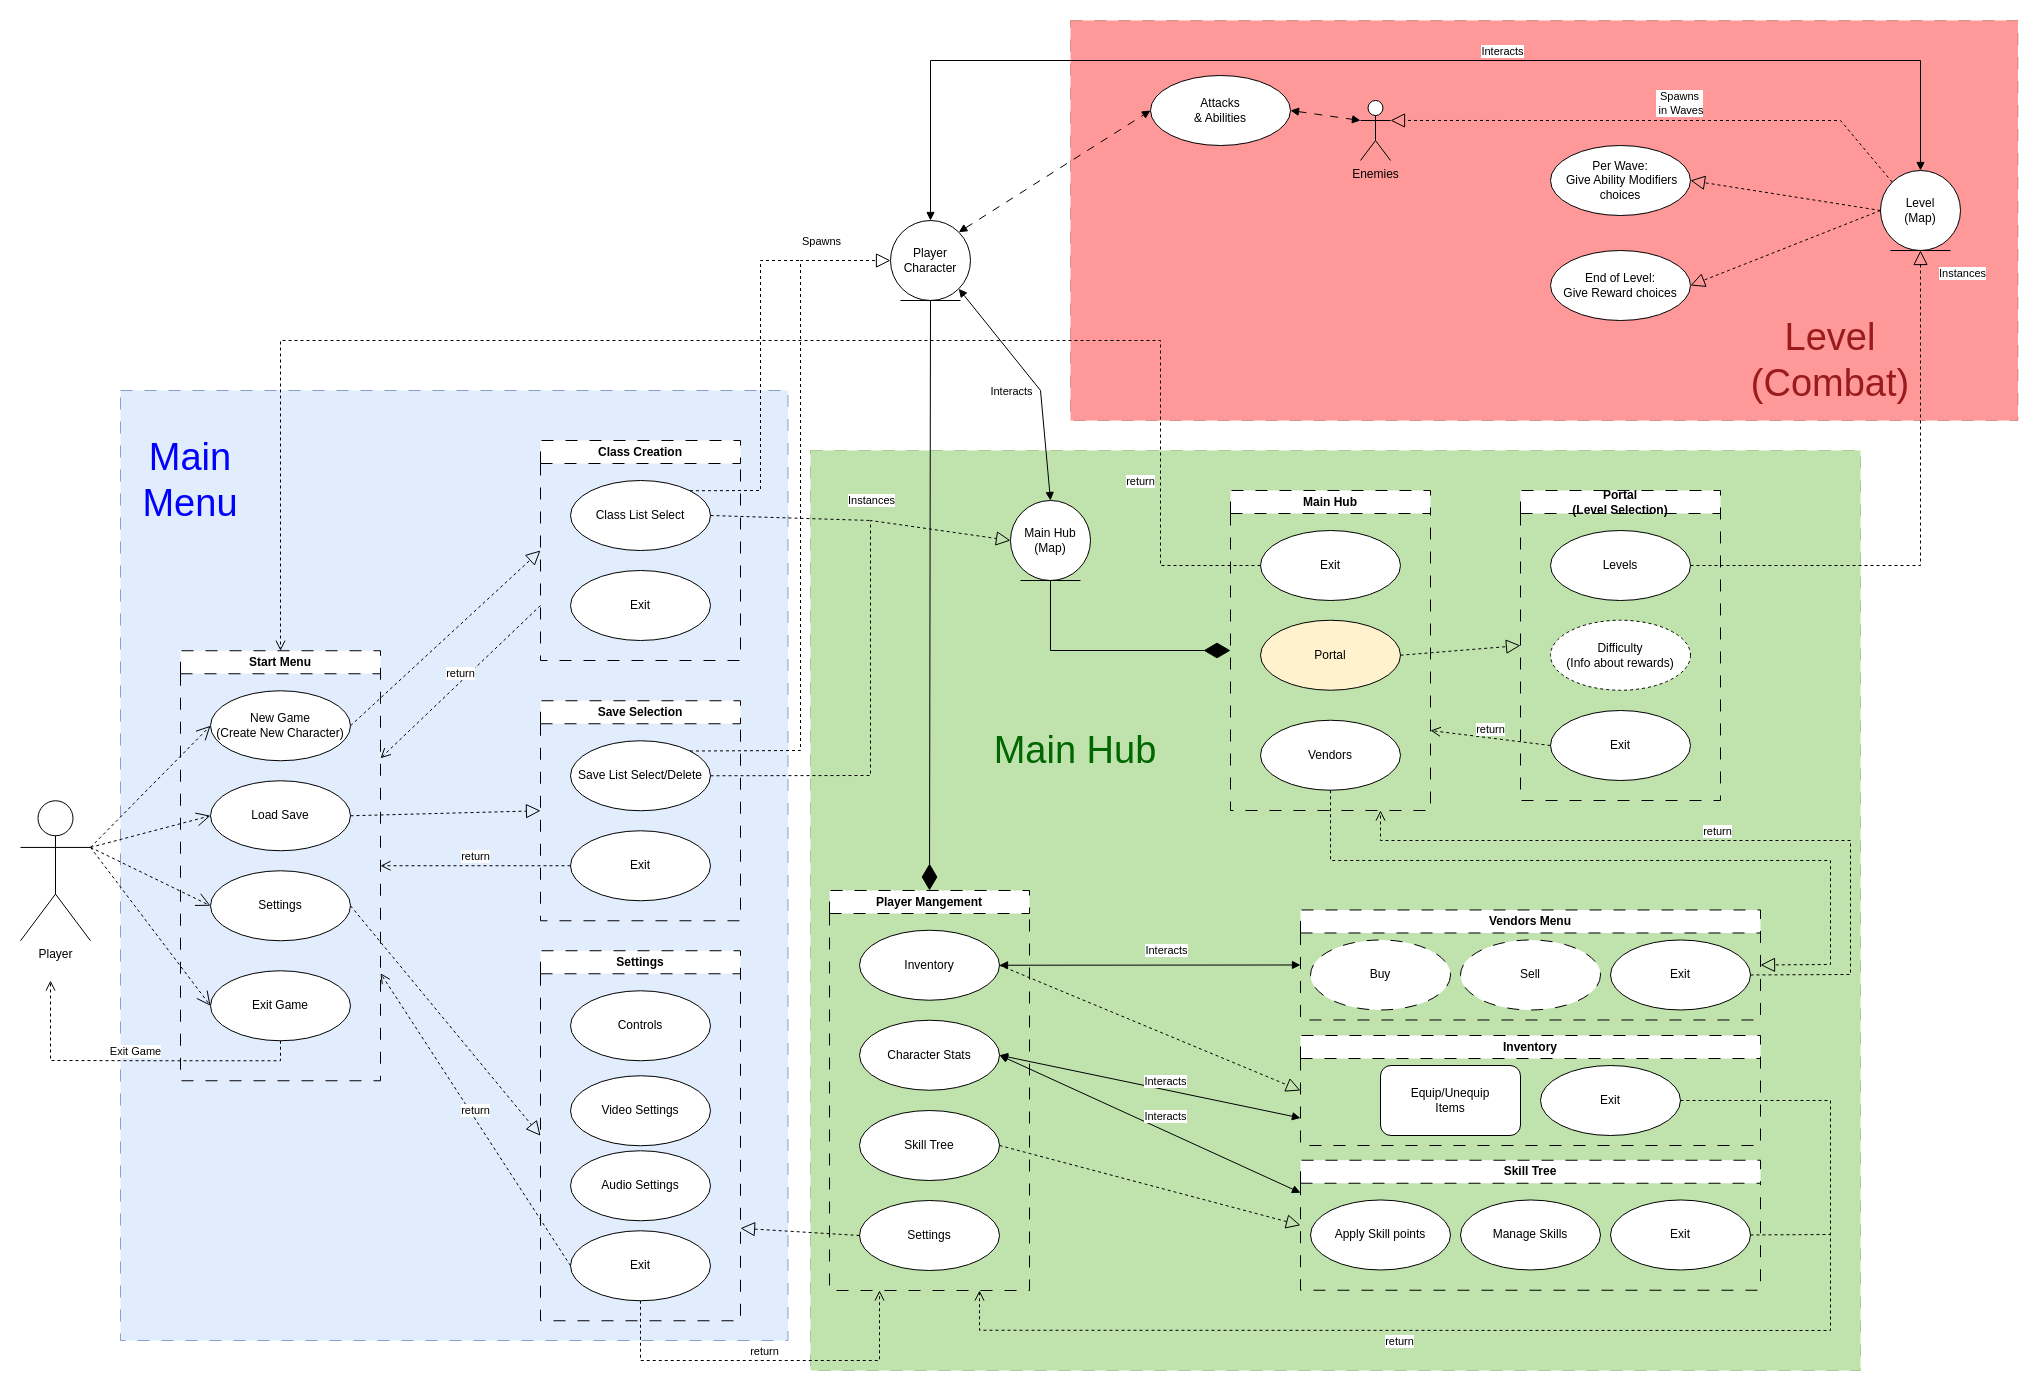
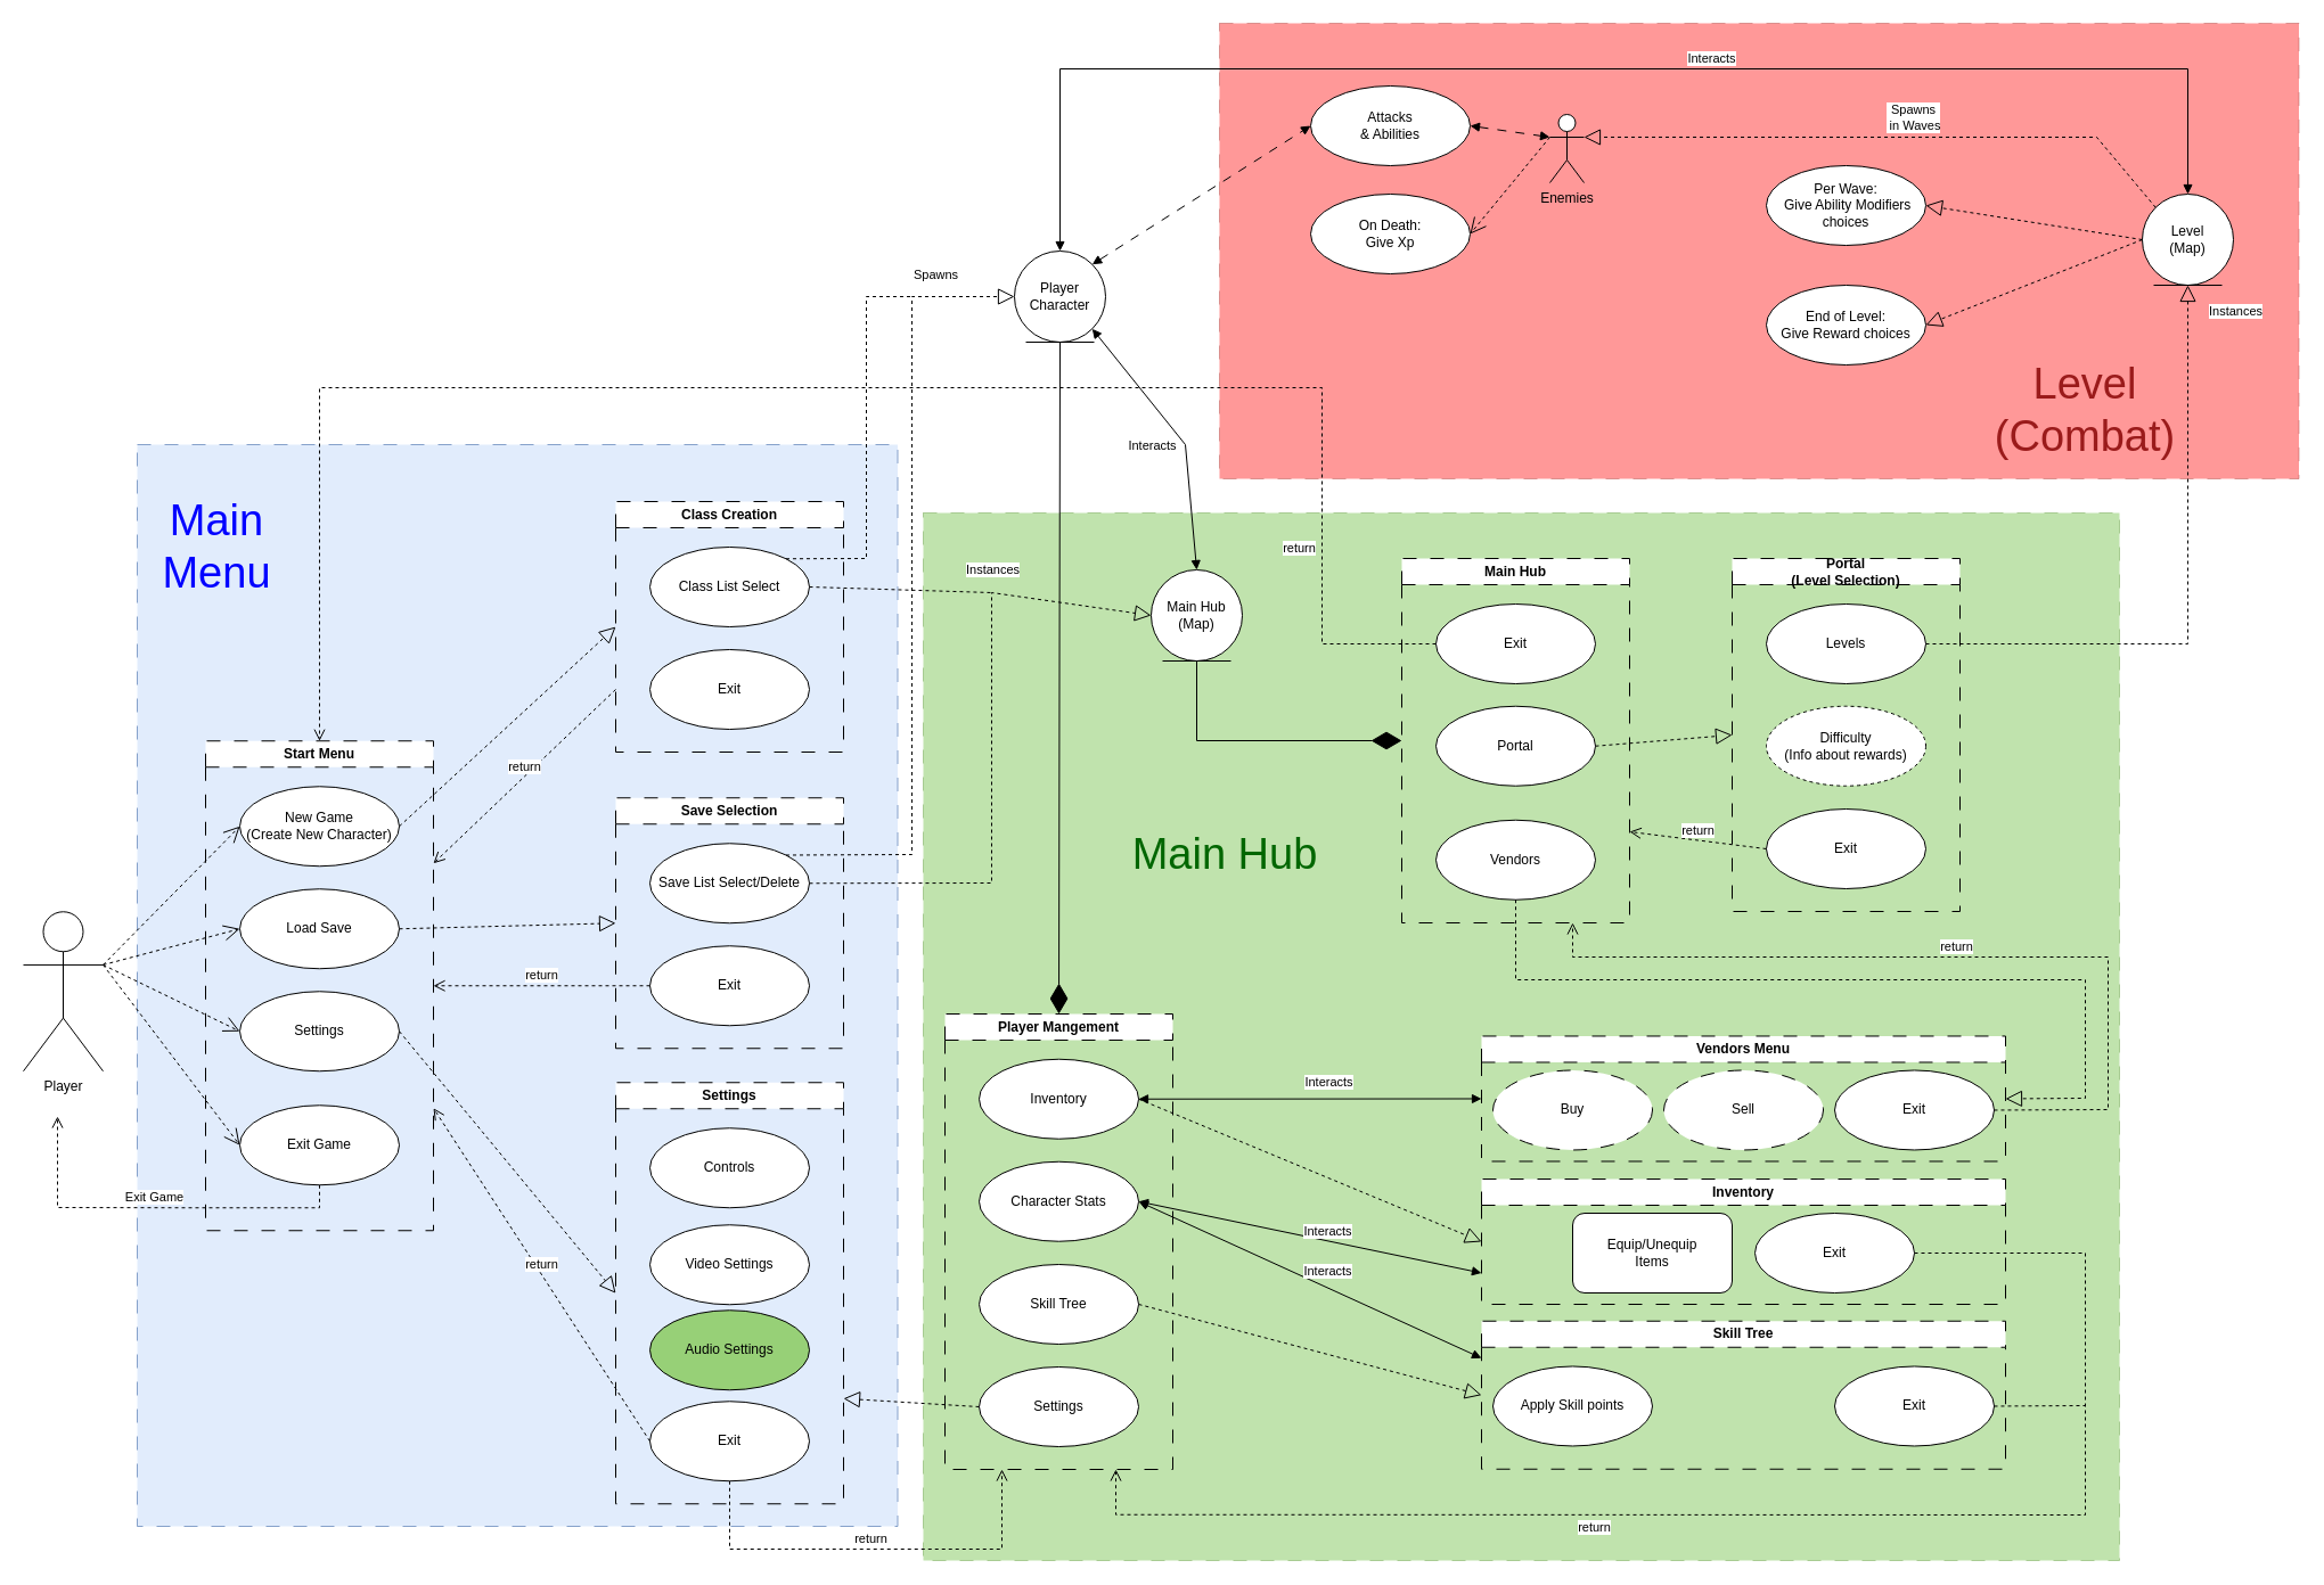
+ <mxCell id="91" value="" style="endArrow=open;endSize=12;dashed=1;html=1;rounded=0;entryX=1;entryY=0.5;entryDx=0;entryDy=0;exitX=0;exitY=0.333;exitDx=0;exitDy=0;exitPerimeter=0;" edge="1" parent="1" source="84" target="86"><mxGeometry x="0.466" y="67" width="160" relative="1" as="geometry"><mxPoint x="1360" y="195" as="sourcePoint" /><mxPoint x="1330" y="315" as="targetPoint" /><mxPoint as="offset" /></mxGeometry></mxCell>
+ <mxCell id="86" value="On Death:&lt;br&gt;Give Xp" style="ellipse;whiteSpace=wrap;html=1;" vertex="1" parent="1"><mxGeometry x="1150" y="170" width="140" height="70" as="geometry" /></mxCell>
- <mxCell id="30" value="Portal" style="ellipse;whiteSpace=wrap;html=1;fillColor=#fff2cc;" vertex="1" parent="27"><mxGeometry x="30" y="129.74" width="140" height="70" as="geometry" /></mxCell>
+ <mxCell id="30" value="Portal" style="ellipse;whiteSpace=wrap;html=1;" vertex="1" parent="27"><mxGeometry x="30" y="129.74" width="140" height="70" as="geometry" /></mxCell>
- <mxCell id="23" value="Audio Settings" style="ellipse;whiteSpace=wrap;html=1;" vertex="1" parent="19"><mxGeometry x="30" y="200" width="140" height="70" as="geometry" /></mxCell>
+ <mxCell id="23" value="Audio Settings" style="ellipse;whiteSpace=wrap;html=1;fillColor=#97d077;" vertex="1" parent="19"><mxGeometry x="30" y="200" width="140" height="70" as="geometry" /></mxCell>
- <mxCell id="59" value="Manage Skills" style="ellipse;whiteSpace=wrap;html=1;" vertex="1" parent="58"><mxGeometry x="160" y="39.74" width="140" height="70" as="geometry" /></mxCell>
